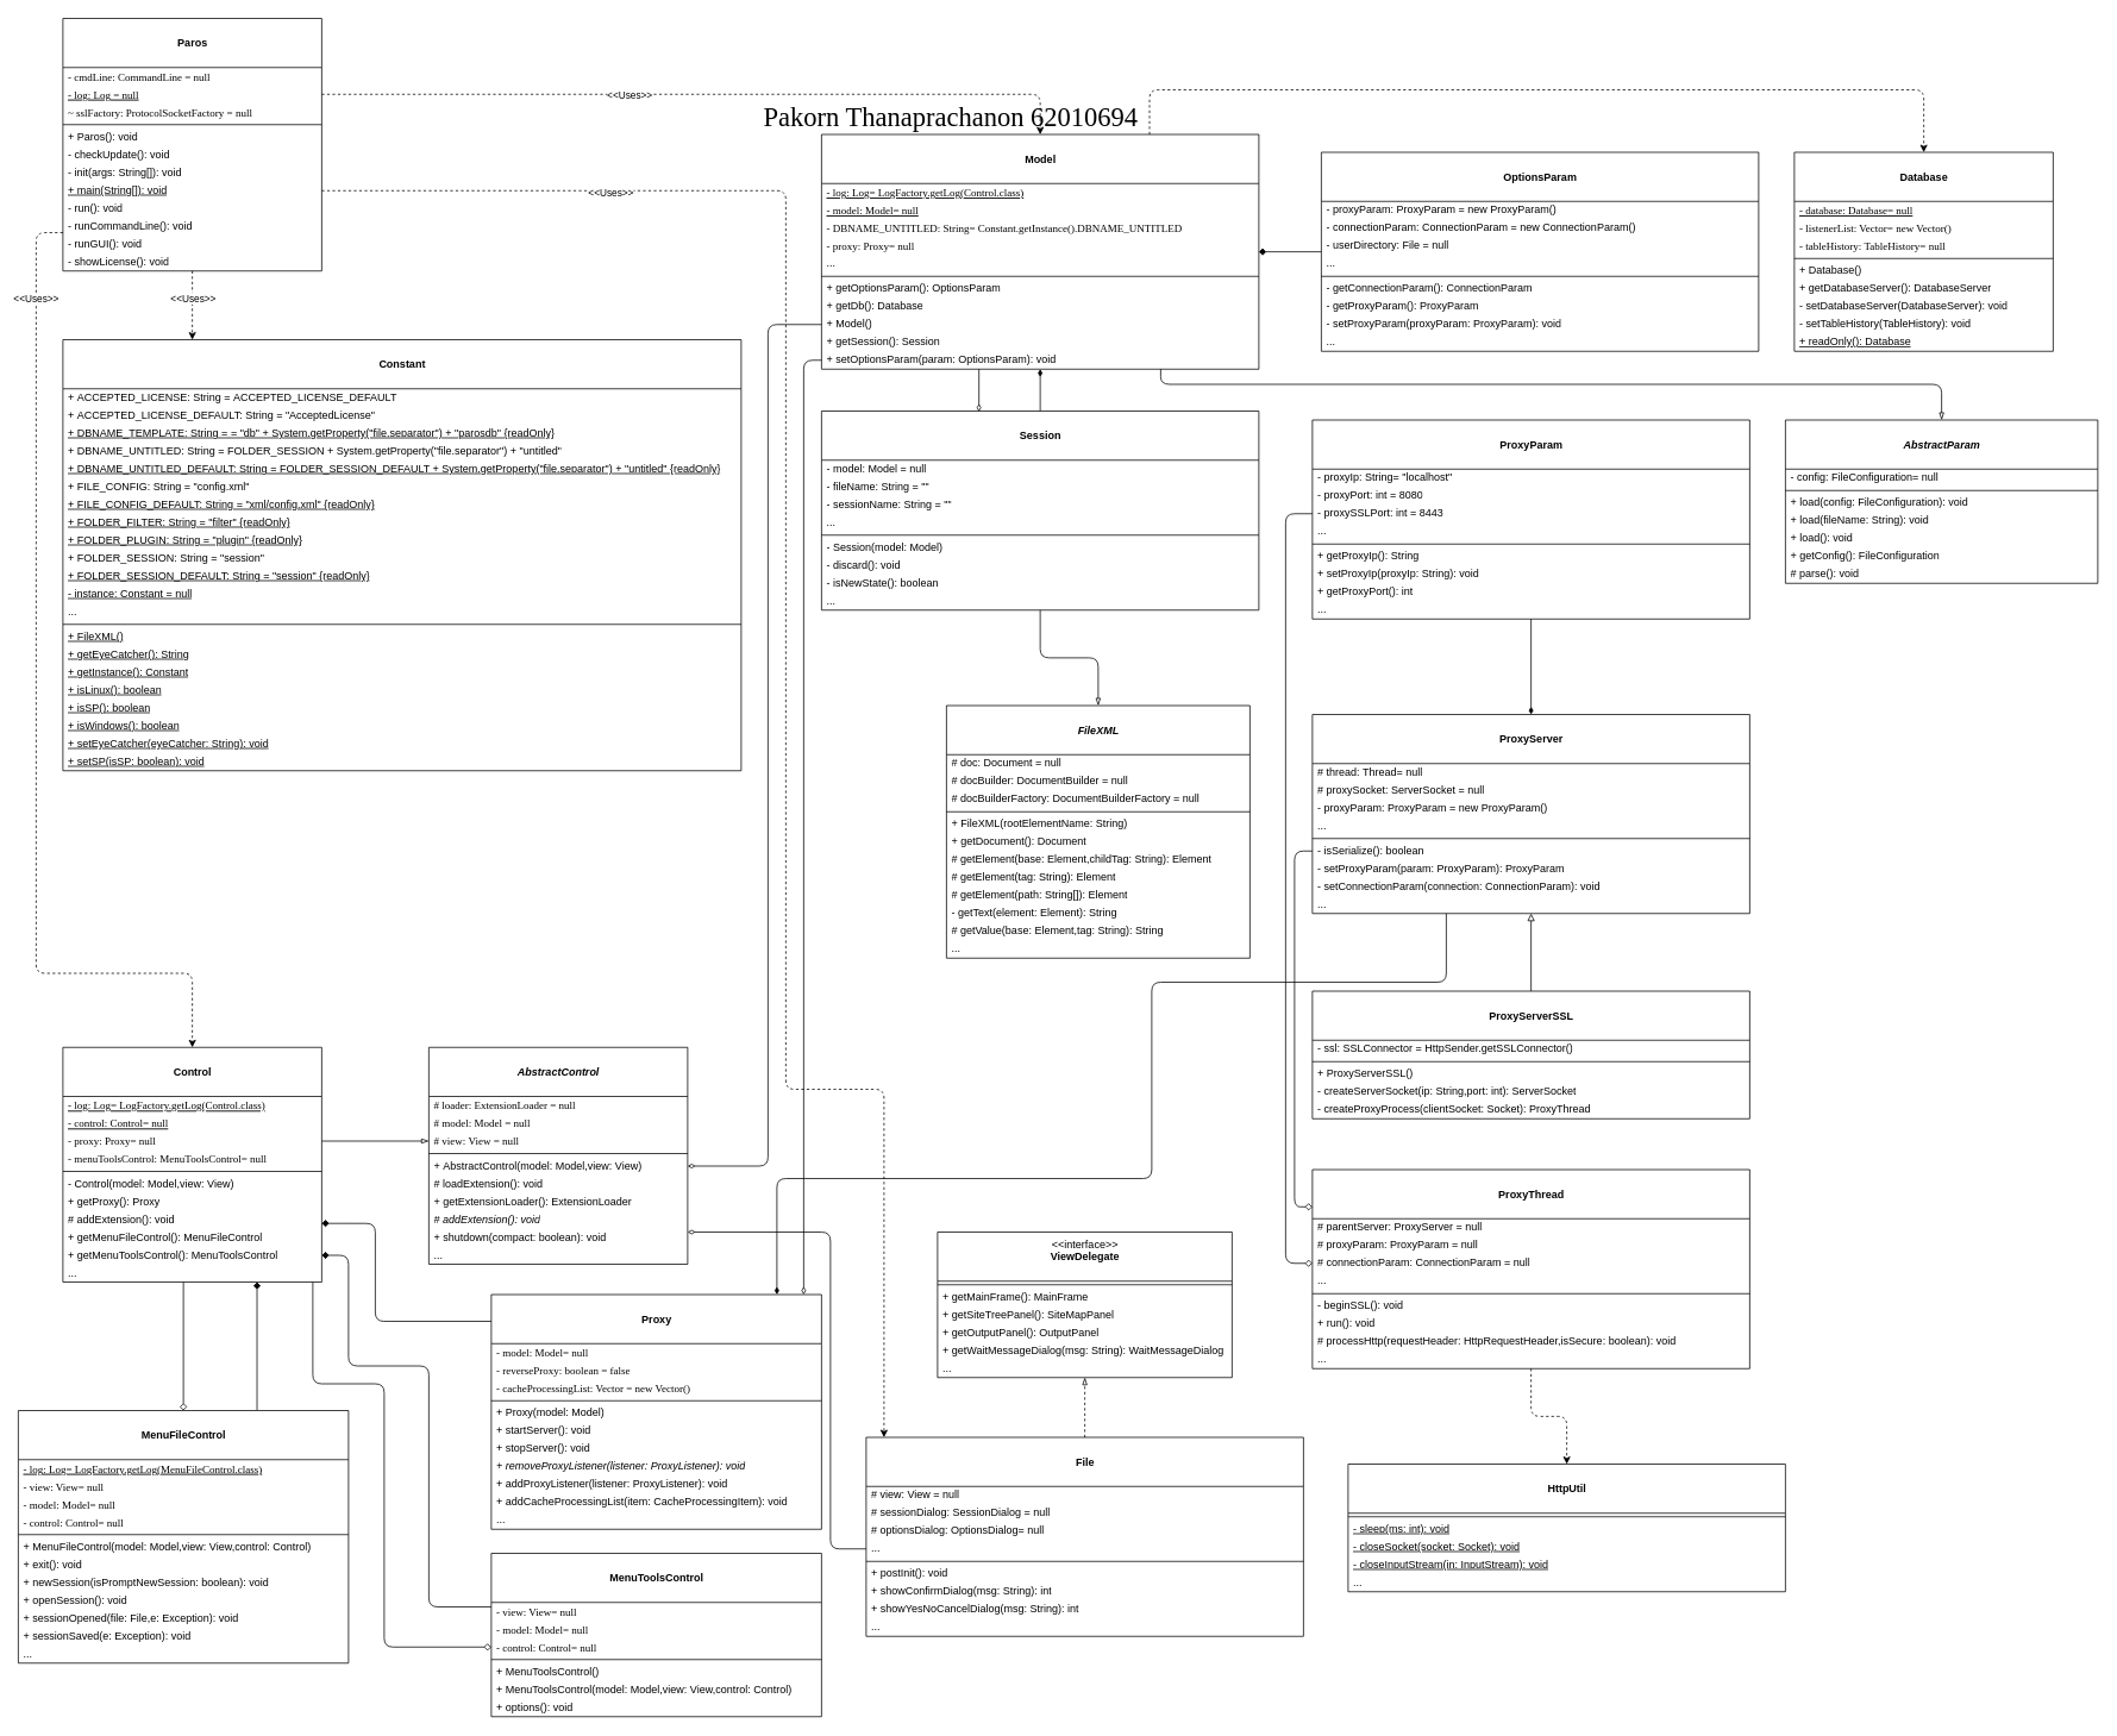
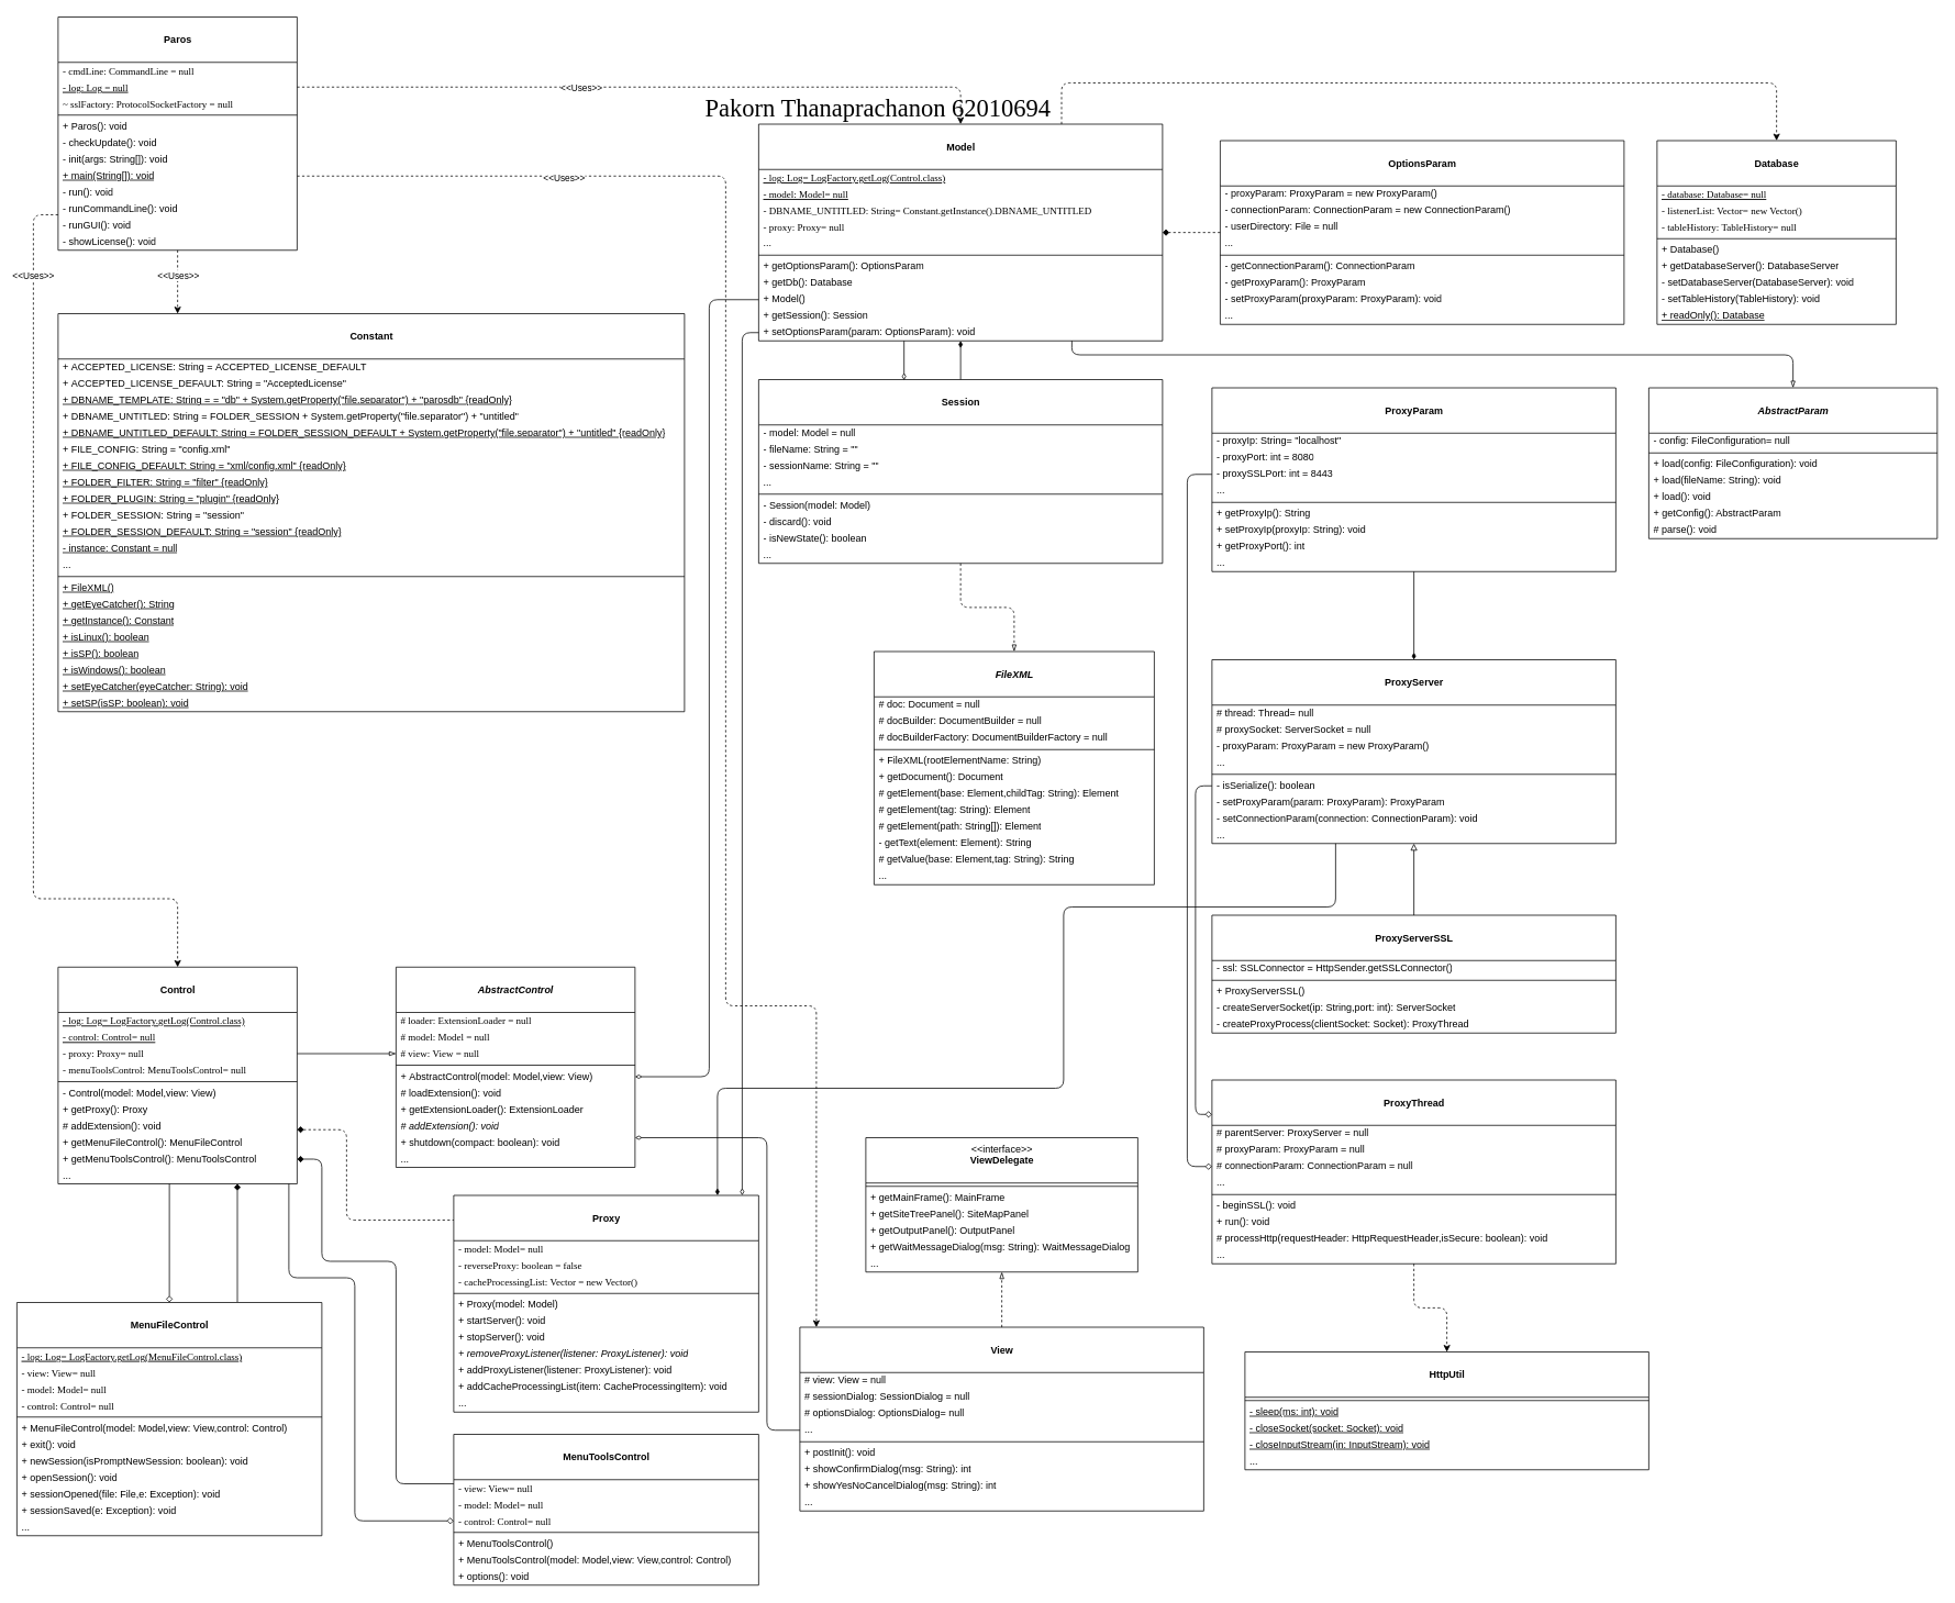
- <mxCell id="168" style="edgeStyle=orthogonalEdgeStyle;rounded=1;orthogonalLoop=1;jettySize=auto;html=1;fontFamily=Verdana;fontColor=#000000;startArrow=none;startFill=0;endArrow=diamond;endFill=1;" edge="1" parent="1" source="169" target="41"><mxGeometry relative="1" as="geometry"><Array as="points"><mxPoint x="1695" y="282" /></Array></mxGeometry></mxCell>
+ <mxCell id="168" style="edgeStyle=orthogonalEdgeStyle;rounded=1;orthogonalLoop=1;jettySize=auto;html=1;fontFamily=Verdana;fontColor=#000000;startArrow=none;startFill=0;endArrow=diamond;endFill=1;dashed=1;" edge="1" parent="1" source="169" target="41"><mxGeometry relative="1" as="geometry"><Array as="points"><mxPoint x="1695" y="282" /></Array></mxGeometry></mxCell>
- <mxCell id="86" value="+ getConfig(): FileConfiguration" style="text;html=1;strokeColor=none;fillColor=none;align=left;verticalAlign=middle;spacingLeft=4;spacingRight=4;overflow=hidden;rotatable=0;points=[[0,0.5],[1,0.5]];portConstraint=eastwest;" vertex="1" parent="80"><mxGeometry y="143" width="350" height="20" as="geometry" /></mxCell>
+ <mxCell id="86" value="+ getConfig(): AbstractParam" style="text;html=1;strokeColor=none;fillColor=none;align=left;verticalAlign=middle;spacingLeft=4;spacingRight=4;overflow=hidden;rotatable=0;points=[[0,0.5],[1,0.5]];portConstraint=eastwest;" vertex="1" parent="80"><mxGeometry y="143" width="350" height="20" as="geometry" /></mxCell>
- <mxCell id="56" style="edgeStyle=orthogonalEdgeStyle;curved=0;rounded=1;sketch=0;orthogonalLoop=1;jettySize=auto;html=1;entryX=0.5;entryY=0;entryDx=0;entryDy=0;startArrow=none;startFill=0;endArrow=blockThin;endFill=0;" parent="1" source="57" target="67" edge="1"><mxGeometry relative="1" as="geometry" /></mxCell>
+ <mxCell id="56" style="edgeStyle=orthogonalEdgeStyle;curved=0;rounded=1;sketch=0;orthogonalLoop=1;jettySize=auto;html=1;entryX=0.5;entryY=0;entryDx=0;entryDy=0;startArrow=none;startFill=0;endArrow=blockThin;endFill=0;dashed=1;" parent="1" source="57" target="67" edge="1"><mxGeometry relative="1" as="geometry" /></mxCell>
- <mxCell id="135" style="edgeStyle=orthogonalEdgeStyle;curved=0;rounded=1;sketch=0;orthogonalLoop=1;jettySize=auto;html=1;exitX=1;exitY=0.75;exitDx=0;exitDy=0;endArrow=none;endFill=0;startArrow=diamond;startFill=1;" edge="1" parent="1" source="99" target="123"><mxGeometry relative="1" as="geometry"><mxPoint x="440" y="1000" as="sourcePoint" /><mxPoint x="580" y="1480" as="targetPoint" /><Array as="points"><mxPoint x="420" y="1370" /><mxPoint x="420" y="1480" /></Array></mxGeometry></mxCell>
+ <mxCell id="135" style="edgeStyle=orthogonalEdgeStyle;curved=0;rounded=1;sketch=0;orthogonalLoop=1;jettySize=auto;html=1;exitX=1;exitY=0.75;exitDx=0;exitDy=0;endArrow=none;endFill=0;startArrow=diamond;startFill=1;dashed=1;" edge="1" parent="1" source="99" target="123"><mxGeometry relative="1" as="geometry"><mxPoint x="440" y="1000" as="sourcePoint" /><mxPoint x="580" y="1480" as="targetPoint" /><Array as="points"><mxPoint x="420" y="1370" /><mxPoint x="420" y="1480" /></Array></mxGeometry></mxCell>
- <mxCell id="227" value="&lt;br&gt;&lt;b&gt;File&lt;/b&gt;" style="swimlane;fontStyle=0;align=center;verticalAlign=top;childLayout=stackLayout;horizontal=1;startSize=55;horizontalStack=0;resizeParent=1;resizeParentMax=0;resizeLast=0;collapsible=0;marginBottom=0;html=1;rounded=0;sketch=0;" vertex="1" parent="1"><mxGeometry x="970" y="1610" width="490" height="223" as="geometry" /></mxCell>
+ <mxCell id="227" value="&lt;br&gt;&lt;b&gt;View&lt;/b&gt;" style="swimlane;fontStyle=0;align=center;verticalAlign=top;childLayout=stackLayout;horizontal=1;startSize=55;horizontalStack=0;resizeParent=1;resizeParentMax=0;resizeLast=0;collapsible=0;marginBottom=0;html=1;rounded=0;sketch=0;" vertex="1" parent="1"><mxGeometry x="970" y="1610" width="490" height="223" as="geometry" /></mxCell>
